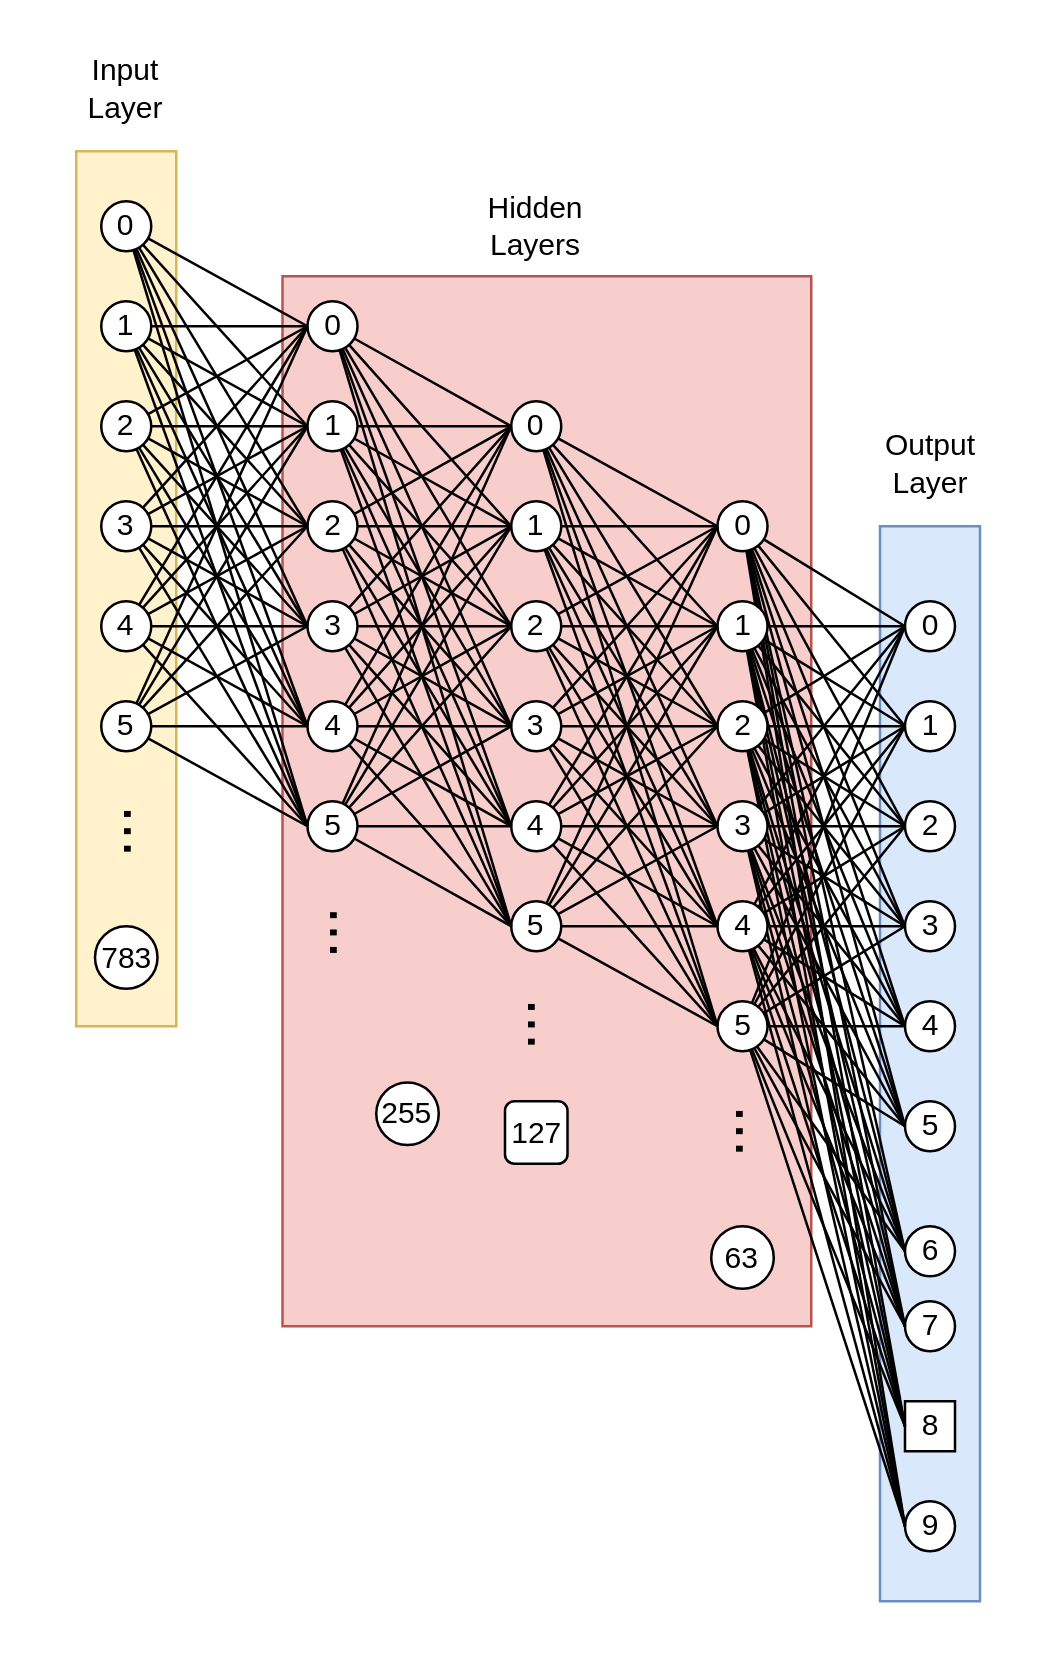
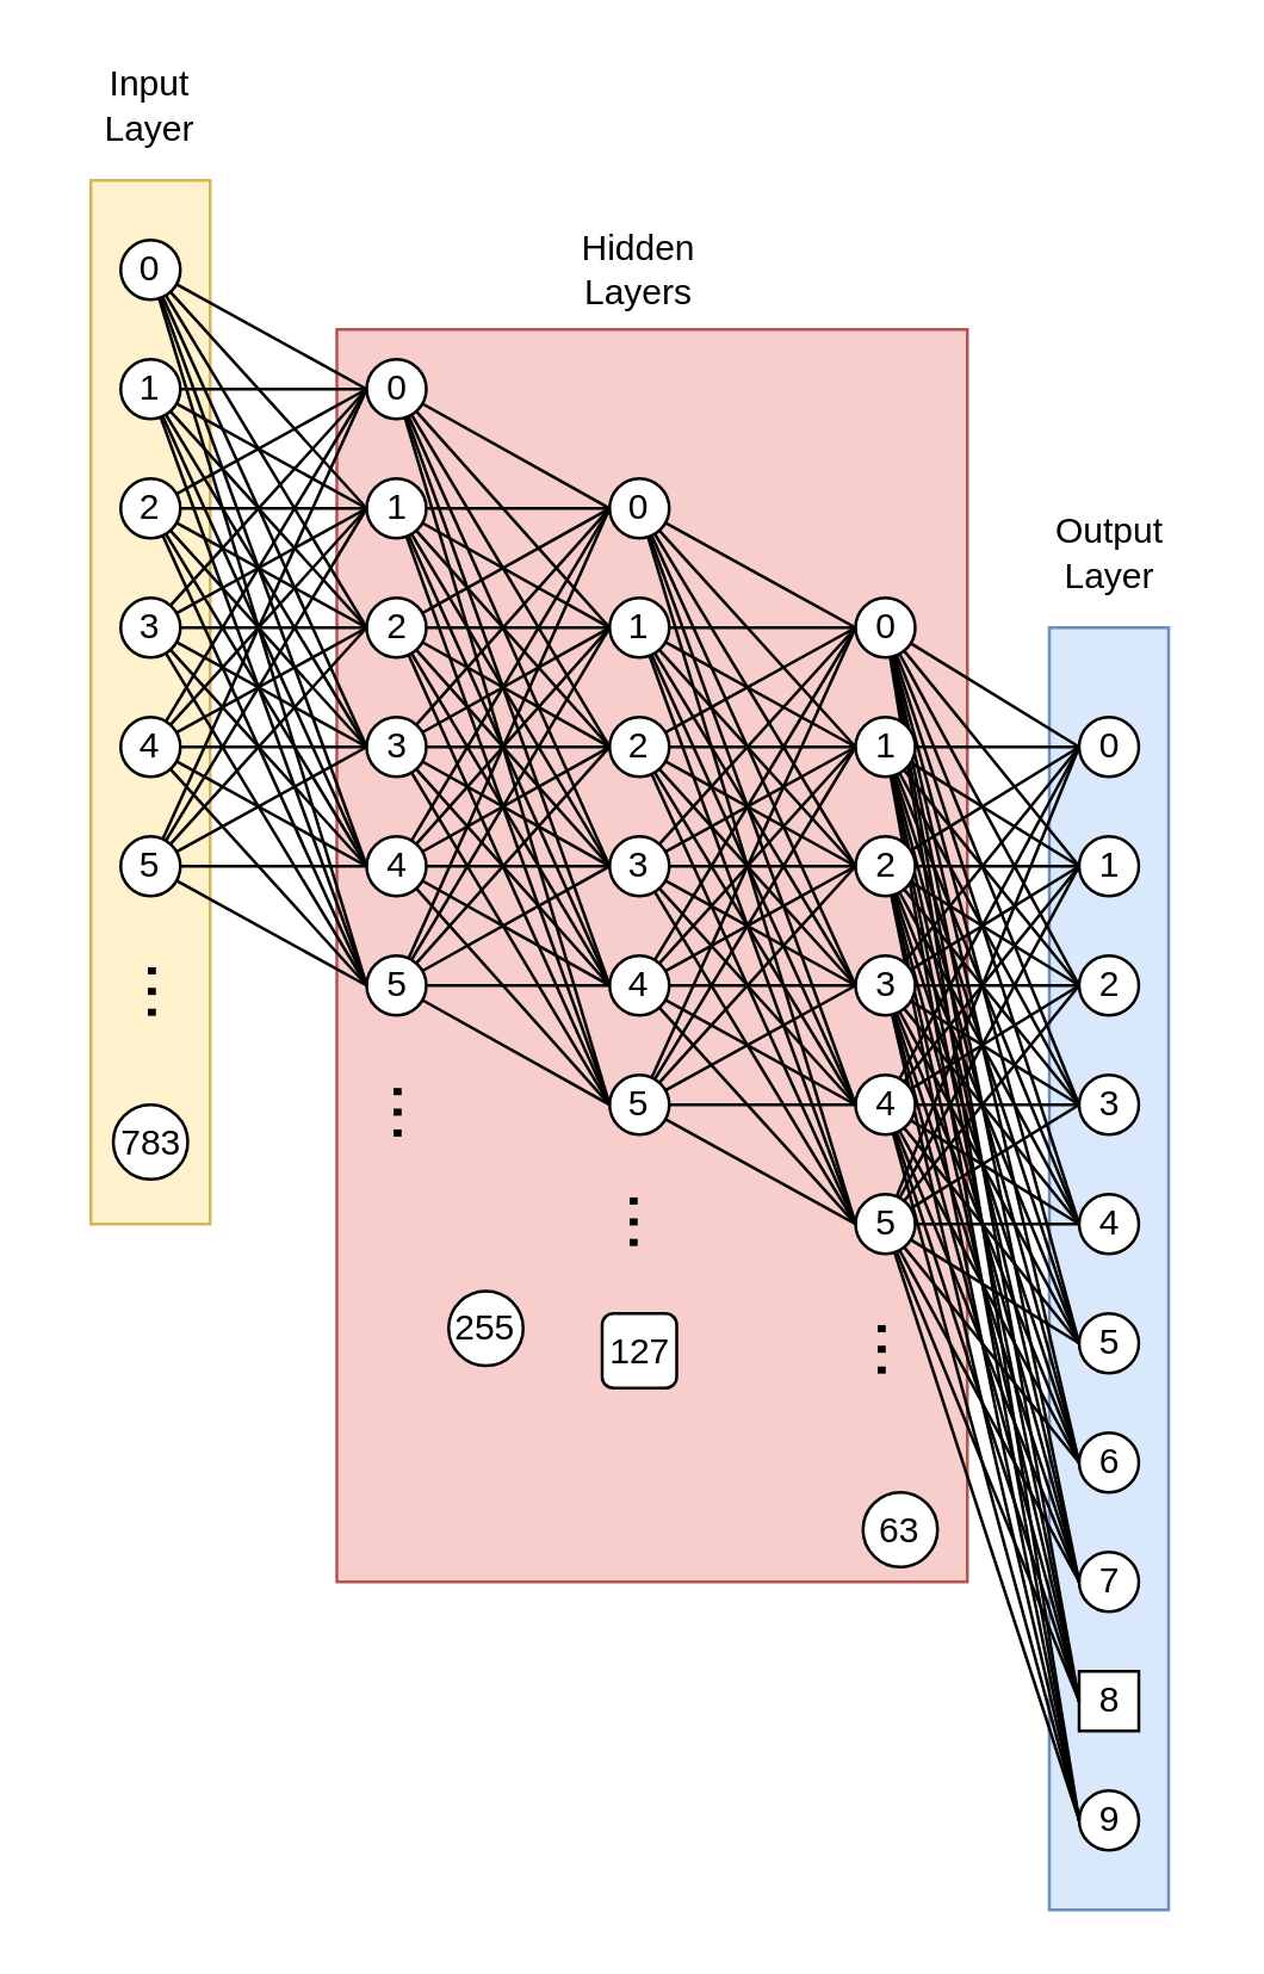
- <mxCell id="11" value="6" style="ellipse;whiteSpace=wrap;html=1;aspect=fixed;" vertex="1" parent="1"><mxGeometry x="361.5" y="490" width="20" height="20" as="geometry" /></mxCell>
+ <mxCell id="11" value="6" style="ellipse;whiteSpace=wrap;html=1;aspect=fixed;" vertex="1" parent="1"><mxGeometry x="361.5" y="480" width="20" height="20" as="geometry" /></mxCell>
- <mxCell id="82" value="63" style="ellipse;whiteSpace=wrap;html=1;aspect=fixed;" vertex="1" parent="1"><mxGeometry x="284" y="490" width="25" height="25" as="geometry" /></mxCell>
+ <mxCell id="82" value="63" style="ellipse;whiteSpace=wrap;html=1;aspect=fixed;" vertex="1" parent="1"><mxGeometry x="289" y="500" width="25" height="25" as="geometry" /></mxCell>
